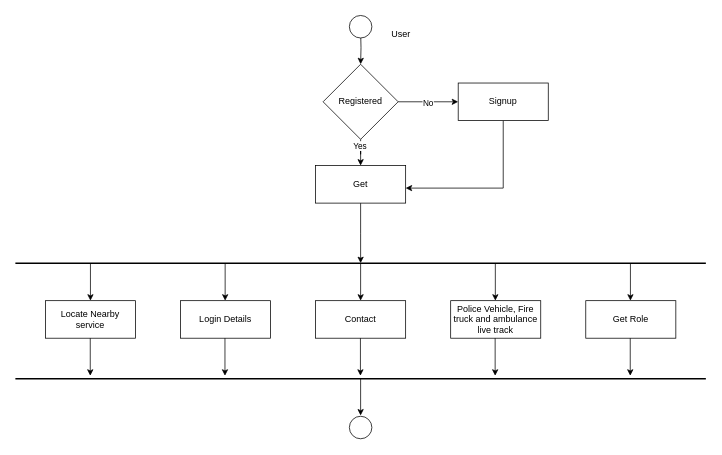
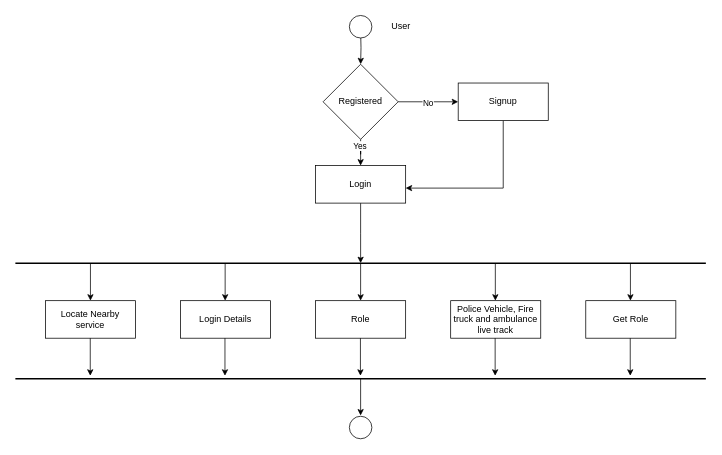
- <mxCell id="32" value="User" style="text;html=1;align=center;verticalAlign=middle;whiteSpace=wrap;rounded=0;" vertex="1" parent="1"><mxGeometry x="504" y="30" width="60" height="30" as="geometry" /></mxCell>
+ <mxCell id="32" value="User" style="text;html=1;align=center;verticalAlign=middle;whiteSpace=wrap;rounded=0;" vertex="1" parent="1"><mxGeometry x="504" y="20" width="60" height="30" as="geometry" /></mxCell>
- <mxCell id="11" value="Get" style="rounded=0;whiteSpace=wrap;html=1;" parent="1" vertex="1"><mxGeometry x="420" y="220" width="120" height="50" as="geometry" /></mxCell>
+ <mxCell id="11" value="Login" style="rounded=0;whiteSpace=wrap;html=1;" parent="1" vertex="1"><mxGeometry x="420" y="220" width="120" height="50" as="geometry" /></mxCell>
- <mxCell id="13" value="Contact" style="rounded=0;whiteSpace=wrap;html=1;" parent="1" vertex="1"><mxGeometry x="420" y="400" width="120" height="50" as="geometry" /></mxCell>
+ <mxCell id="13" value="Role" style="rounded=0;whiteSpace=wrap;html=1;" parent="1" vertex="1"><mxGeometry x="420" y="400" width="120" height="50" as="geometry" /></mxCell>
